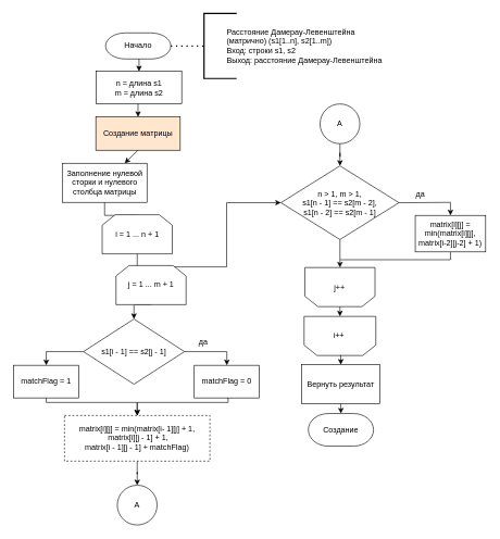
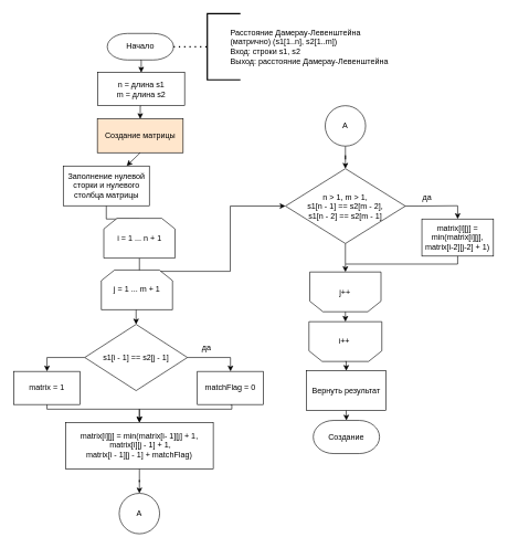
- <mxCell id="24" value="j = 1 ... m + 1" style="shape=loopLimit;whiteSpace=wrap;html=1;strokeWidth=1;" parent="1" vertex="1"><mxGeometry x="177" y="407" width="107.5" height="60" as="geometry" /></mxCell>
+ <mxCell id="24" value="j = 1 ... m + 1" style="shape=loopLimit;whiteSpace=wrap;html=1;strokeWidth=1;" parent="1" vertex="1"><mxGeometry x="152" y="407" width="107.5" height="60" as="geometry" /></mxCell>
- <mxCell id="16" value="matchFlag&amp;nbsp;= 1" style="rounded=1;whiteSpace=wrap;html=1;absoluteArcSize=1;arcSize=0;strokeWidth=1;" parent="1" vertex="1"><mxGeometry x="20" y="560" width="100" height="50" as="geometry" /></mxCell>
+ <mxCell id="16" value="matrix&amp;nbsp;= 1" style="rounded=1;whiteSpace=wrap;html=1;absoluteArcSize=1;arcSize=0;strokeWidth=1;" parent="1" vertex="1"><mxGeometry x="20" y="560" width="100" height="50" as="geometry" /></mxCell>
- <mxCell id="18" value="matrix[i][j] = min(matrix[i- 1][j] + 1,&lt;br&gt;&amp;nbsp;matrix[i][j - 1] + 1, &lt;br&gt;matrix[i - 1][j - 1] + matchFlag)" style="rounded=1;whiteSpace=wrap;html=1;absoluteArcSize=1;arcSize=0;strokeWidth=1;dashed=1;" parent="1" vertex="1"><mxGeometry x="98" y="637" width="223" height="70" as="geometry" /></mxCell>
+ <mxCell id="18" value="matrix[i][j] = min(matrix[i- 1][j] + 1,&lt;br&gt;&amp;nbsp;matrix[i][j - 1] + 1, &lt;br&gt;matrix[i - 1][j - 1] + matchFlag)" style="rounded=1;whiteSpace=wrap;html=1;absoluteArcSize=1;arcSize=0;strokeWidth=1;" parent="1" vertex="1"><mxGeometry x="98" y="637" width="223" height="70" as="geometry" /></mxCell>
